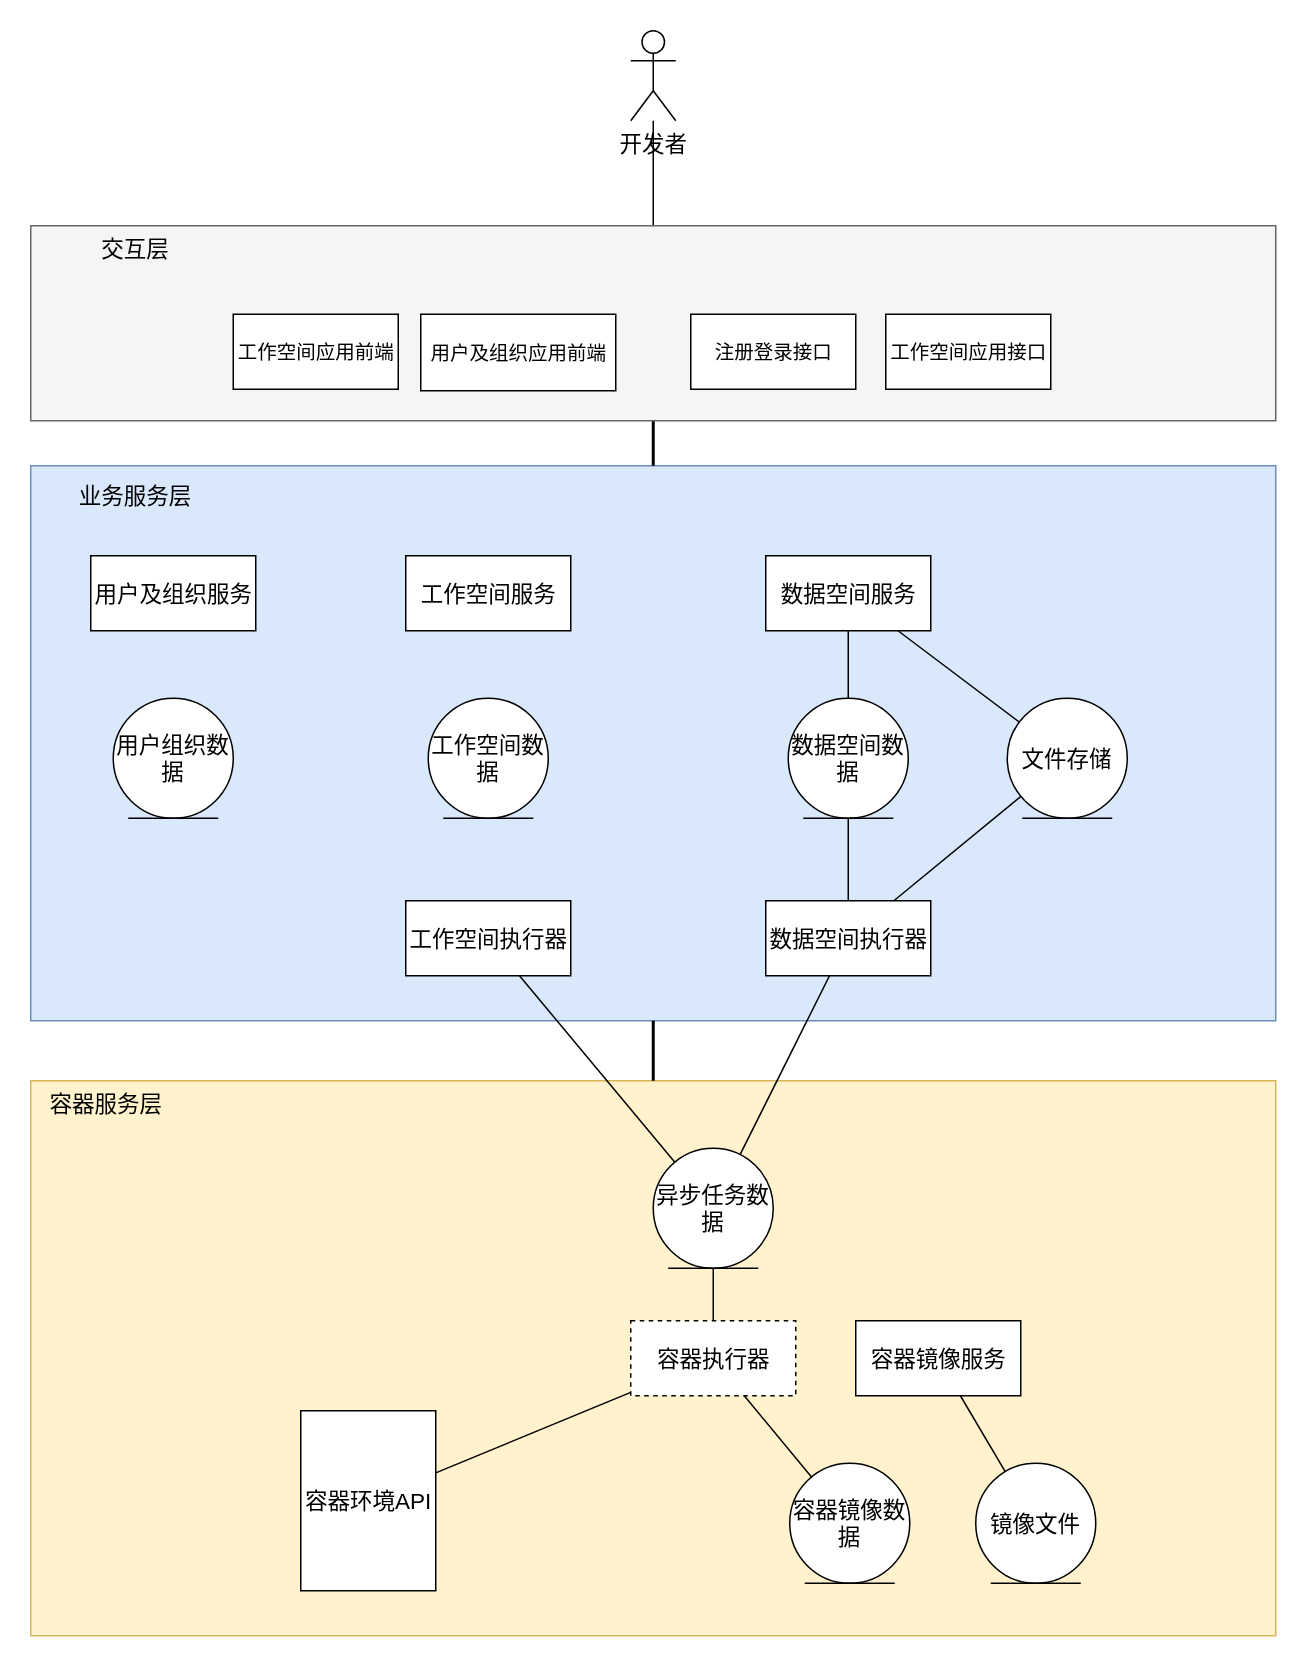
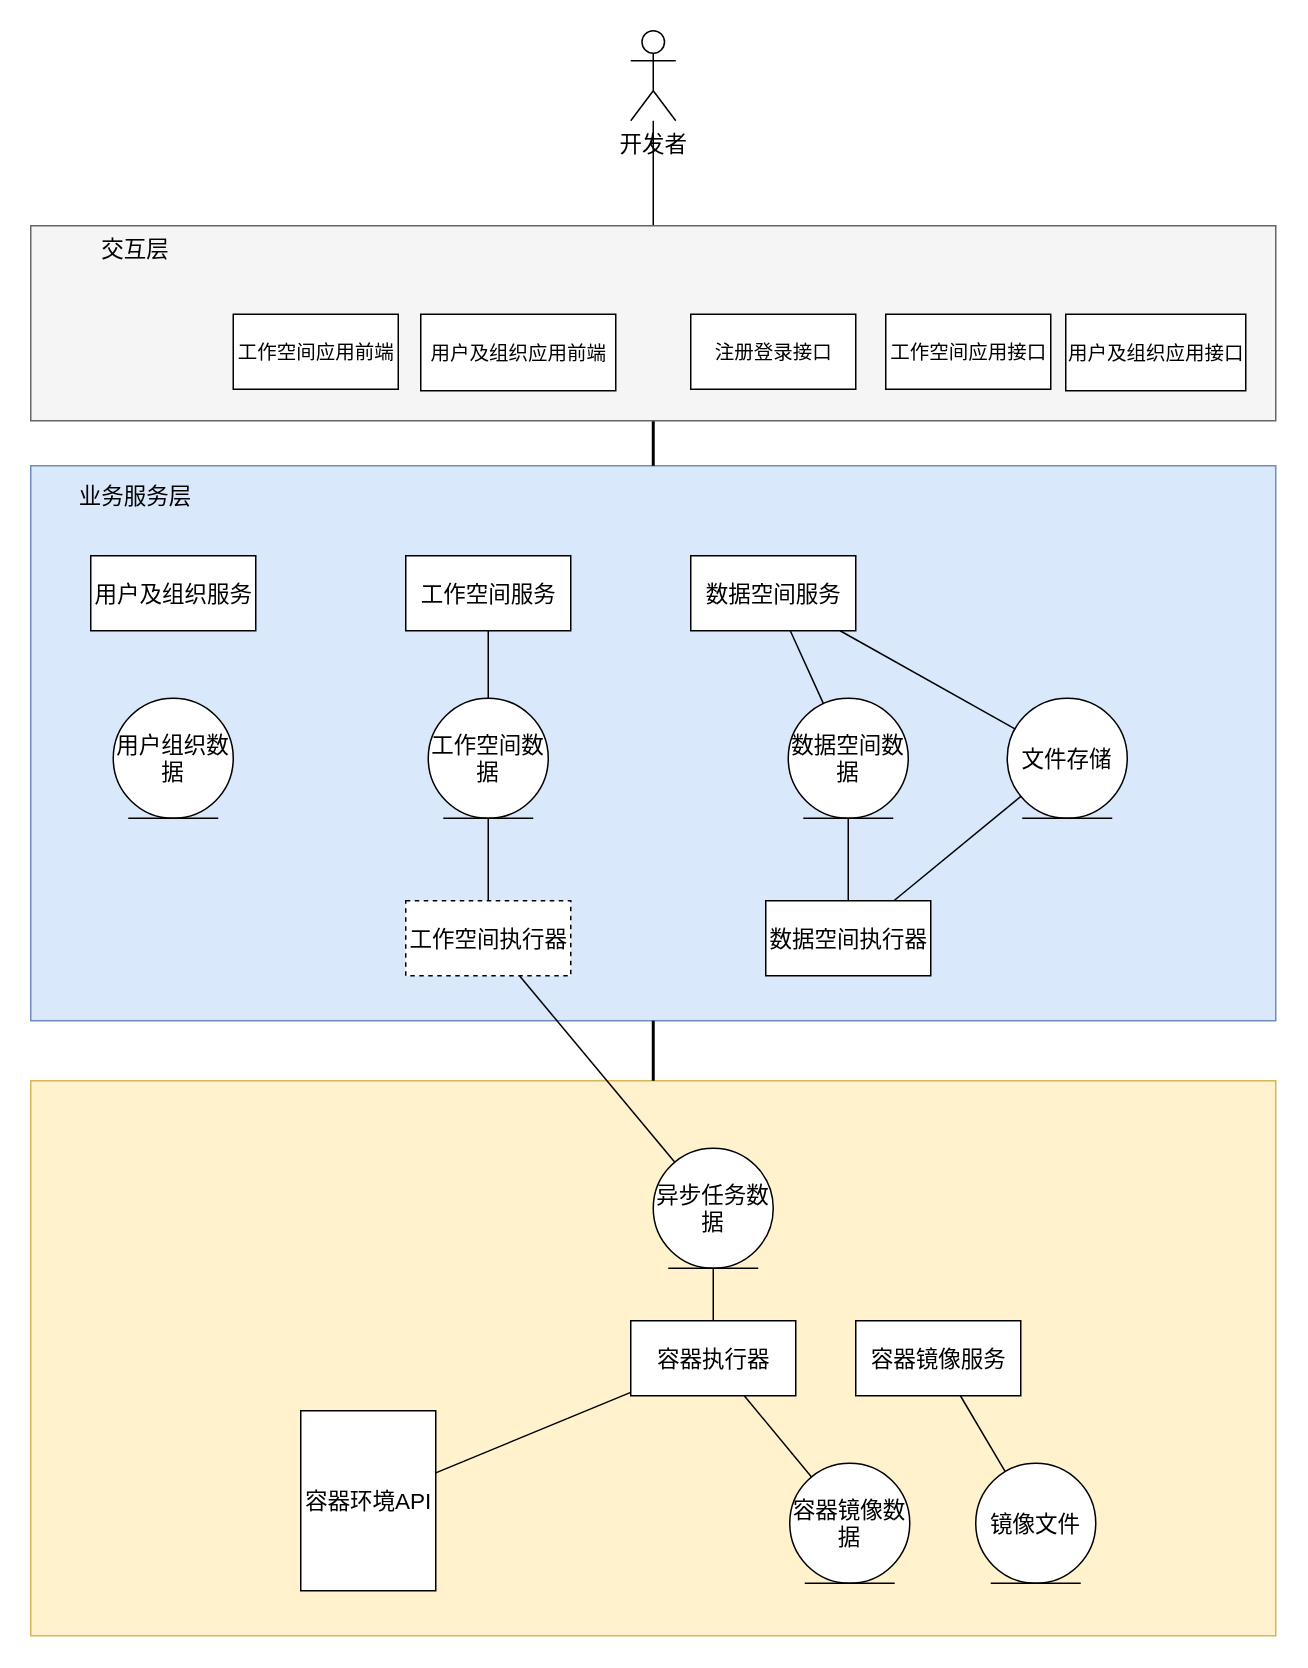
+ <mxCell id="23" value="用户及组织应用接口" style="html=1;fontSize=13;" parent="1" vertex="1"><mxGeometry x="710" y="209" width="120" height="51" as="geometry" /></mxCell>
- <mxCell id="5" value="数据空间服务" style="html=1;fontSize=15;" parent="1" vertex="1"><mxGeometry x="510" y="370" width="110" height="50" as="geometry" /></mxCell>
+ <mxCell id="5" value="数据空间服务" style="html=1;fontSize=15;" parent="1" vertex="1"><mxGeometry x="460" y="370" width="110" height="50" as="geometry" /></mxCell>
+ <mxCell id="10" style="edgeStyle=none;html=1;endArrow=none;endFill=0;fontSize=15;" parent="1" source="4" target="9" edge="1"><mxGeometry relative="1" as="geometry" /></mxCell>
+ <mxCell id="8" style="edgeStyle=none;html=1;endArrow=none;endFill=0;fontSize=15;" parent="1" source="9" target="6" edge="1"><mxGeometry relative="1" as="geometry" /></mxCell>
- <mxCell id="6" value="工作空间执行器" style="html=1;fontSize=15;" parent="1" vertex="1"><mxGeometry x="270" y="600" width="110" height="50" as="geometry" /></mxCell>
+ <mxCell id="6" value="工作空间执行器" style="html=1;fontSize=15;dashed=1;" parent="1" vertex="1"><mxGeometry x="270" y="600" width="110" height="50" as="geometry" /></mxCell>
- <mxCell id="43" style="edgeStyle=none;html=1;endArrow=none;endFill=0;fontSize=15;" parent="1" source="7" target="34" edge="1"><mxGeometry relative="1" as="geometry" /></mxCell>
- <mxCell id="38" value="容器服务层" style="text;html=1;align=center;verticalAlign=middle;resizable=0;points=[];autosize=1;strokeColor=none;fillColor=none;fontSize=15;" parent="28" vertex="1"><mxGeometry width="100" height="30" as="geometry" /></mxCell>
- <mxCell id="31" value="容器执行器" style="html=1;container=0;fontSize=15;dashed=1;" parent="28" vertex="1"><mxGeometry x="400" y="160" width="110" height="50" as="geometry" /></mxCell>
+ <mxCell id="31" value="容器执行器" style="html=1;container=0;fontSize=15;" parent="28" vertex="1"><mxGeometry x="400" y="160" width="110" height="50" as="geometry" /></mxCell>
